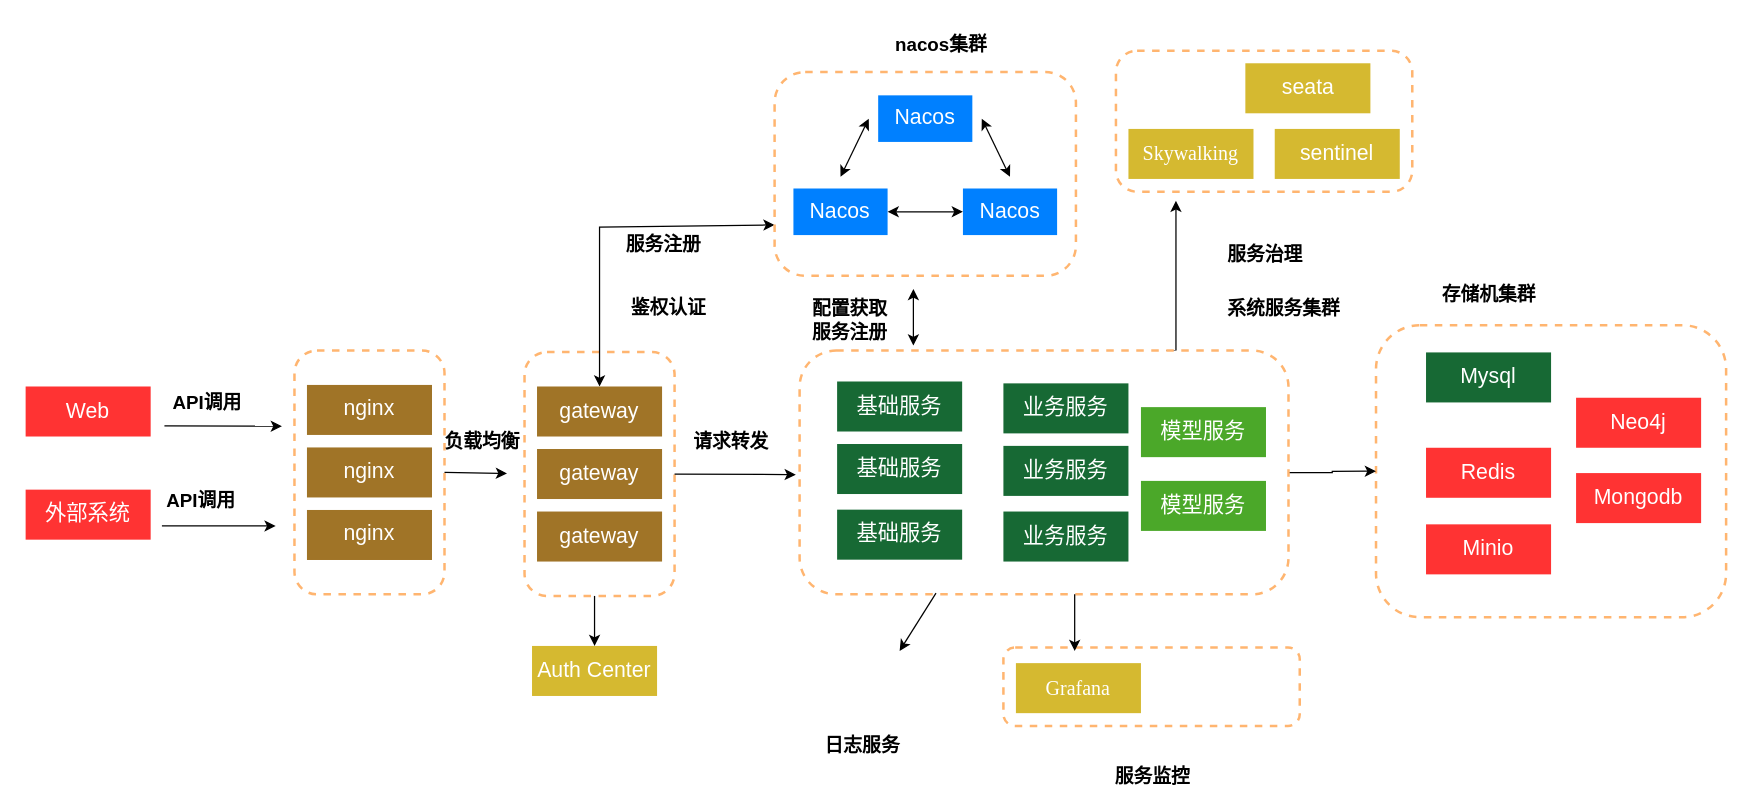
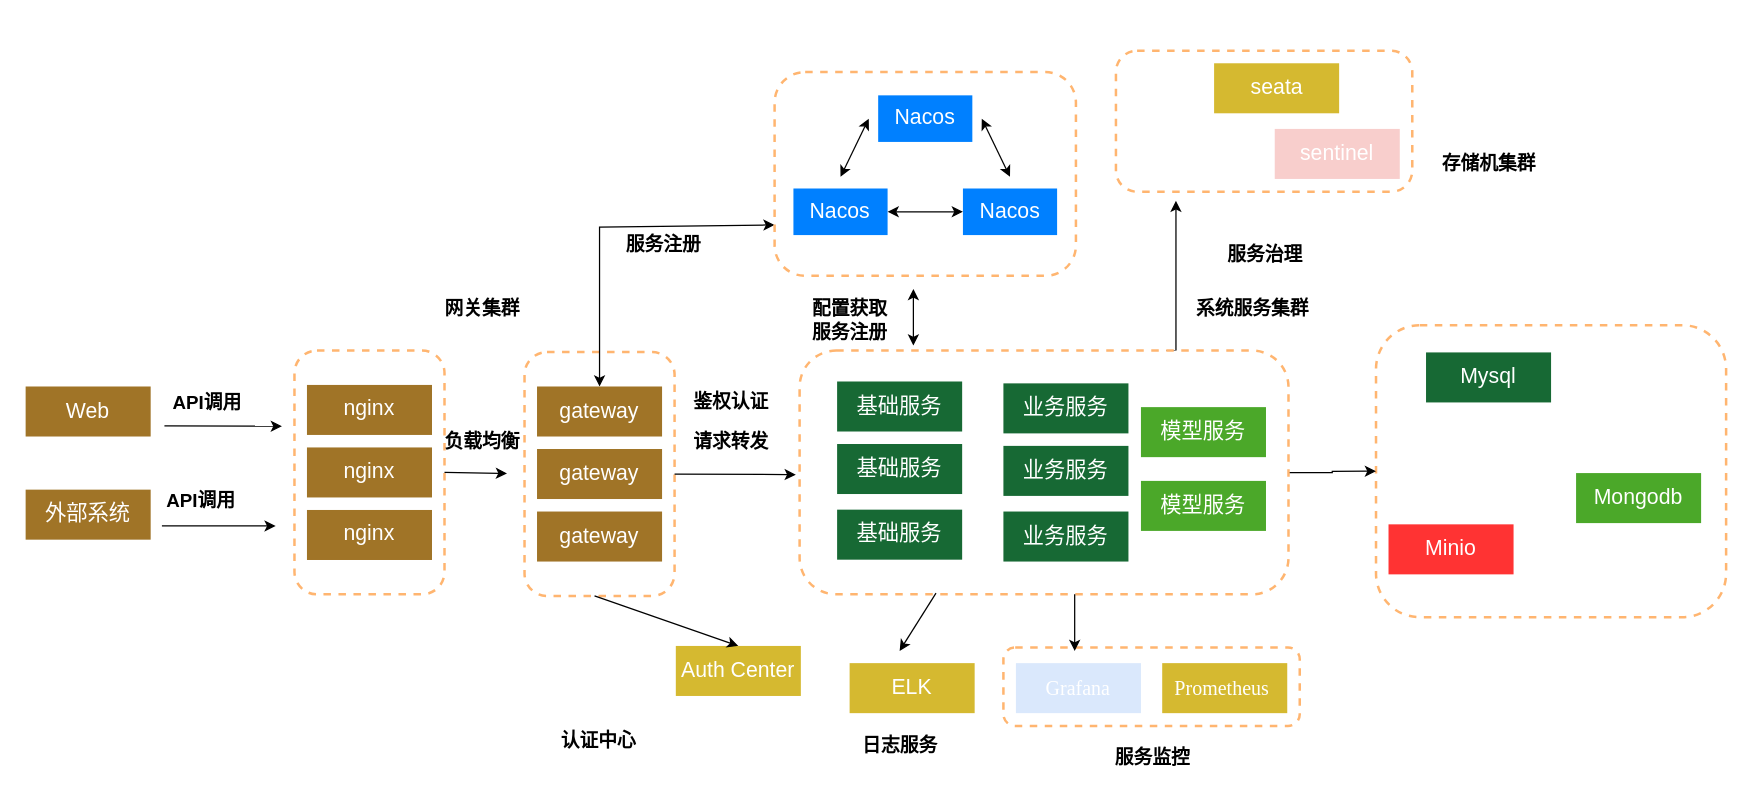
- <mxCell id="59" value="nacos集群" style="text;html=1;align=center;verticalAlign=middle;resizable=0;points=[];autosize=1;strokeColor=none;fillColor=none;strokeWidth=3;fontSize=15;fontStyle=1" vertex="1" parent="58"><mxGeometry x="82.844" width="100" height="30" as="geometry" /></mxCell>
- <mxCell id="68" value="seata" style="rounded=0;whiteSpace=wrap;html=1;fillColor=#d5b930;fontSize=17;strokeColor=none;fontColor=#FFFFFF;" vertex="1" parent="1"><mxGeometry x="995.5" y="50" width="100" height="40" as="geometry" /></mxCell>
+ <mxCell id="68" value="seata" style="rounded=0;whiteSpace=wrap;html=1;fillColor=#d5b930;fontSize=17;strokeColor=none;fontColor=#FFFFFF;" vertex="1" parent="1"><mxGeometry x="970.5" y="50" width="100" height="40" as="geometry" /></mxCell>
- <mxCell id="55" value="&lt;font face=&quot;Times New Roman, serif&quot;&gt;&lt;span style=&quot;font-size: 16px;&quot;&gt;Skywalking&lt;/span&gt;&lt;/font&gt;" style="rounded=0;whiteSpace=wrap;html=1;fillColor=#d5b930;fontSize=17;strokeColor=none;fontColor=#FFFFFF;" vertex="1" parent="1"><mxGeometry x="902" y="102.5" width="100" height="40" as="geometry" /></mxCell>
- <mxCell id="57" value="sentinel" style="rounded=0;whiteSpace=wrap;html=1;fillColor=#d5b930;fontSize=17;strokeColor=none;fontColor=#FFFFFF;" vertex="1" parent="1"><mxGeometry x="1019" y="102.5" width="100" height="40" as="geometry" /></mxCell>
+ <mxCell id="57" value="sentinel" style="rounded=0;whiteSpace=wrap;html=1;fillColor=#f8cecc;fontSize=17;strokeColor=none;fontColor=#FFFFFF;" vertex="1" parent="1"><mxGeometry x="1019" y="102.5" width="100" height="40" as="geometry" /></mxCell>
- <mxCell id="45" value="存储机集群" style="text;html=1;align=center;verticalAlign=middle;resizable=0;points=[];autosize=1;strokeColor=none;fillColor=none;strokeWidth=3;fontSize=15;fontStyle=1" vertex="1" parent="1"><mxGeometry x="1140" y="220" width="100" height="30" as="geometry" /></mxCell>
+ <mxCell id="45" value="存储机集群" style="text;html=1;align=center;verticalAlign=middle;resizable=0;points=[];autosize=1;strokeColor=none;fillColor=none;strokeWidth=3;fontSize=15;fontStyle=1" vertex="1" parent="1"><mxGeometry x="1140" y="115" width="100" height="30" as="geometry" /></mxCell>
- <mxCell id="50" value="鉴权认证" style="text;html=1;align=center;verticalAlign=middle;resizable=0;points=[];autosize=1;strokeColor=none;fillColor=none;strokeWidth=3;fontSize=15;fontStyle=1" vertex="1" parent="1"><mxGeometry x="494" y="229.5" width="80" height="30" as="geometry" /></mxCell>
+ <mxCell id="50" value="鉴权认证" style="text;html=1;align=center;verticalAlign=middle;resizable=0;points=[];autosize=1;strokeColor=none;fillColor=none;strokeWidth=3;fontSize=15;fontStyle=1" vertex="1" parent="1"><mxGeometry x="544" y="304.5" width="80" height="30" as="geometry" /></mxCell>
+ <mxCell id="8" value="网关集群" style="text;html=1;align=center;verticalAlign=middle;resizable=0;points=[];autosize=1;strokeColor=none;fillColor=none;strokeWidth=3;fontSize=15;fontStyle=1" vertex="1" parent="1"><mxGeometry x="345" y="230.5" width="80" height="30" as="geometry" /></mxCell>
- <mxCell id="71" value="系统服务集群" style="text;html=1;align=center;verticalAlign=middle;resizable=0;points=[];autosize=1;strokeColor=none;fillColor=none;strokeWidth=3;fontSize=15;fontStyle=1" vertex="1" parent="1"><mxGeometry x="970.5" y="230.5" width="110" height="30" as="geometry" /></mxCell>
+ <mxCell id="71" value="系统服务集群" style="text;html=1;align=center;verticalAlign=middle;resizable=0;points=[];autosize=1;strokeColor=none;fillColor=none;strokeWidth=3;fontSize=15;fontStyle=1" vertex="1" parent="1"><mxGeometry x="945.5" y="230.5" width="110" height="30" as="geometry" /></mxCell>
- <mxCell id="37" value="&lt;font color=&quot;#ffffff&quot;&gt;Web&lt;/font&gt;" style="rounded=0;whiteSpace=wrap;html=1;fillColor=#ff3333;fontSize=17;strokeColor=none;container=0;" vertex="1" parent="1"><mxGeometry x="20" y="308.5" width="100" height="40" as="geometry" /></mxCell>
+ <mxCell id="37" value="&lt;font color=&quot;#ffffff&quot;&gt;Web&lt;/font&gt;" style="rounded=0;whiteSpace=wrap;html=1;fillColor=#a07427;fontSize=17;strokeColor=none;container=0;" vertex="1" parent="1"><mxGeometry x="20" y="308.5" width="100" height="40" as="geometry" /></mxCell>
- <mxCell id="47" value="&lt;font color=&quot;#ffffff&quot;&gt;Neo4j&lt;/font&gt;" style="rounded=0;whiteSpace=wrap;html=1;fillColor=#FF3333;fontSize=17;strokeColor=none;" vertex="1" parent="1"><mxGeometry x="1260" y="317.5" width="100" height="40" as="geometry" /></mxCell>
- <mxCell id="26" value="&lt;font color=&quot;#ffffff&quot;&gt;Redis&lt;/font&gt;" style="rounded=0;whiteSpace=wrap;html=1;fillColor=#FF3333;fontSize=17;strokeColor=none;" vertex="1" parent="1"><mxGeometry x="1140" y="357.5" width="100" height="40" as="geometry" /></mxCell>
- <mxCell id="48" value="&lt;font color=&quot;#ffffff&quot;&gt;Mongodb&lt;/font&gt;" style="rounded=0;whiteSpace=wrap;html=1;fillColor=#FF3333;fontSize=17;strokeColor=none;" vertex="1" parent="1"><mxGeometry x="1260" y="377.75" width="100" height="40" as="geometry" /></mxCell>
+ <mxCell id="48" value="&lt;font color=&quot;#ffffff&quot;&gt;Mongodb&lt;/font&gt;" style="rounded=0;whiteSpace=wrap;html=1;fillColor=#4ba829;fontSize=17;strokeColor=none;" vertex="1" parent="1"><mxGeometry x="1260" y="377.75" width="100" height="40" as="geometry" /></mxCell>
- <mxCell id="38" value="&lt;font color=&quot;#ffffff&quot;&gt;外部系统&lt;/font&gt;" style="rounded=0;whiteSpace=wrap;html=1;fillColor=#ff3333;fontSize=17;strokeColor=none;container=0;" vertex="1" parent="1"><mxGeometry x="20" y="391" width="100" height="40" as="geometry" /></mxCell>
+ <mxCell id="38" value="&lt;font color=&quot;#ffffff&quot;&gt;外部系统&lt;/font&gt;" style="rounded=0;whiteSpace=wrap;html=1;fillColor=#a07427;fontSize=17;strokeColor=none;container=0;" vertex="1" parent="1"><mxGeometry x="20" y="391" width="100" height="40" as="geometry" /></mxCell>
- <mxCell id="46" value="&lt;font color=&quot;#ffffff&quot;&gt;Minio&lt;/font&gt;" style="rounded=0;whiteSpace=wrap;html=1;fillColor=#FF3333;fontSize=17;strokeColor=none;" vertex="1" parent="1"><mxGeometry x="1140" y="418.75" width="100" height="40" as="geometry" /></mxCell>
+ <mxCell id="46" value="&lt;font color=&quot;#ffffff&quot;&gt;Minio&lt;/font&gt;" style="rounded=0;whiteSpace=wrap;html=1;fillColor=#FF3333;fontSize=17;strokeColor=none;" vertex="1" parent="1"><mxGeometry x="1110" y="418.75" width="100" height="40" as="geometry" /></mxCell>
- <mxCell id="16" value="&lt;font color=&quot;#ffffff&quot;&gt;Auth Center&lt;/font&gt;" style="rounded=0;whiteSpace=wrap;html=1;fillColor=#d5b930;fontSize=17;strokeColor=none;" vertex="1" parent="1"><mxGeometry x="425" y="516" width="100" height="40" as="geometry" /></mxCell>
+ <mxCell id="16" value="&lt;font color=&quot;#ffffff&quot;&gt;Auth Center&lt;/font&gt;" style="rounded=0;whiteSpace=wrap;html=1;fillColor=#d5b930;fontSize=17;strokeColor=none;" vertex="1" parent="1"><mxGeometry x="540" y="516" width="100" height="40" as="geometry" /></mxCell>
- <mxCell id="19" value="&lt;font color=&quot;#ffffff&quot;&gt;ELK&lt;/font&gt;" style="rounded=0;whiteSpace=wrap;html=1;fillColor=#ffffff;fontSize=17;strokeColor=none;" vertex="1" parent="1"><mxGeometry x="679" y="529.75" width="100" height="40" as="geometry" /></mxCell>
+ <mxCell id="19" value="&lt;font color=&quot;#ffffff&quot;&gt;ELK&lt;/font&gt;" style="rounded=0;whiteSpace=wrap;html=1;fillColor=#d5b930;fontSize=17;strokeColor=none;" vertex="1" parent="1"><mxGeometry x="679" y="529.75" width="100" height="40" as="geometry" /></mxCell>
- <mxCell id="22" value="&lt;span style=&quot;font-size:12.0pt;mso-bidi-font-size:&lt;br/&gt;11.0pt;line-height:150%;font-family:&amp;quot;Times New Roman&amp;quot;,serif;mso-fareast-font-family:&lt;br/&gt;宋体;mso-bidi-theme-font:minor-bidi;mso-font-kerning:1.0pt;mso-ansi-language:&lt;br/&gt;EN-US;mso-fareast-language:ZH-CN;mso-bidi-language:AR-SA&quot; lang=&quot;EN-US&quot;&gt;Grafana&lt;/span&gt;" style="rounded=0;whiteSpace=wrap;html=1;fillColor=#d5b930;fontSize=17;strokeColor=none;fontColor=#FFFFFF;" vertex="1" parent="1"><mxGeometry x="812" y="529.75" width="100" height="40" as="geometry" /></mxCell>
+ <mxCell id="22" value="&lt;span style=&quot;font-size:12.0pt;mso-bidi-font-size:&lt;br/&gt;11.0pt;line-height:150%;font-family:&amp;quot;Times New Roman&amp;quot;,serif;mso-fareast-font-family:&lt;br/&gt;宋体;mso-bidi-theme-font:minor-bidi;mso-font-kerning:1.0pt;mso-ansi-language:&lt;br/&gt;EN-US;mso-fareast-language:ZH-CN;mso-bidi-language:AR-SA&quot; lang=&quot;EN-US&quot;&gt;Grafana&lt;/span&gt;" style="rounded=0;whiteSpace=wrap;html=1;fillColor=#dae8fc;fontSize=17;strokeColor=none;fontColor=#FFFFFF;" vertex="1" parent="1"><mxGeometry x="812" y="529.75" width="100" height="40" as="geometry" /></mxCell>
+ <mxCell id="44" value="&lt;span lang=&quot;EN-US&quot; style=&quot;font-size:12.0pt;mso-bidi-font-size:&lt;br/&gt;11.0pt;line-height:150%;font-family:&amp;quot;Times New Roman&amp;quot;,serif;mso-fareast-font-family:&lt;br/&gt;宋体;mso-bidi-theme-font:minor-bidi;mso-font-kerning:1.0pt;mso-ansi-language:&lt;br/&gt;EN-US;mso-fareast-language:ZH-CN;mso-bidi-language:AR-SA&quot;&gt;Prometheus&amp;nbsp;&lt;/span&gt;" style="rounded=0;whiteSpace=wrap;html=1;fillColor=#d5b930;fontSize=17;strokeColor=none;fontColor=#FFFFFF;" vertex="1" parent="1"><mxGeometry x="929" y="529.75" width="100" height="40" as="geometry" /></mxCell>
+ <mxCell id="18" value="认证中心" style="text;html=1;align=center;verticalAlign=middle;resizable=0;points=[];autosize=1;strokeColor=none;fillColor=none;strokeWidth=3;fontSize=15;fontStyle=1" vertex="1" parent="1"><mxGeometry x="438" y="576" width="80" height="30" as="geometry" /></mxCell>
- <mxCell id="21" value="日志服务" style="text;html=1;align=center;verticalAlign=middle;resizable=0;points=[];autosize=1;strokeColor=none;fillColor=none;strokeWidth=3;fontSize=15;fontStyle=1" vertex="1" parent="1"><mxGeometry x="649" y="580" width="80" height="30" as="geometry" /></mxCell>
+ <mxCell id="21" value="日志服务" style="text;html=1;align=center;verticalAlign=middle;resizable=0;points=[];autosize=1;strokeColor=none;fillColor=none;strokeWidth=3;fontSize=15;fontStyle=1" vertex="1" parent="1"><mxGeometry x="679" y="580" width="80" height="30" as="geometry" /></mxCell>
- <mxCell id="24" value="服务监控" style="text;html=1;align=center;verticalAlign=middle;resizable=0;points=[];autosize=1;strokeColor=none;fillColor=none;strokeWidth=3;fontSize=15;fontStyle=1" vertex="1" parent="1"><mxGeometry x="880.5" y="605" width="80" height="30" as="geometry" /></mxCell>
+ <mxCell id="24" value="服务监控" style="text;html=1;align=center;verticalAlign=middle;resizable=0;points=[];autosize=1;strokeColor=none;fillColor=none;strokeWidth=3;fontSize=15;fontStyle=1" vertex="1" parent="1"><mxGeometry x="880.5" y="590" width="80" height="30" as="geometry" /></mxCell>
